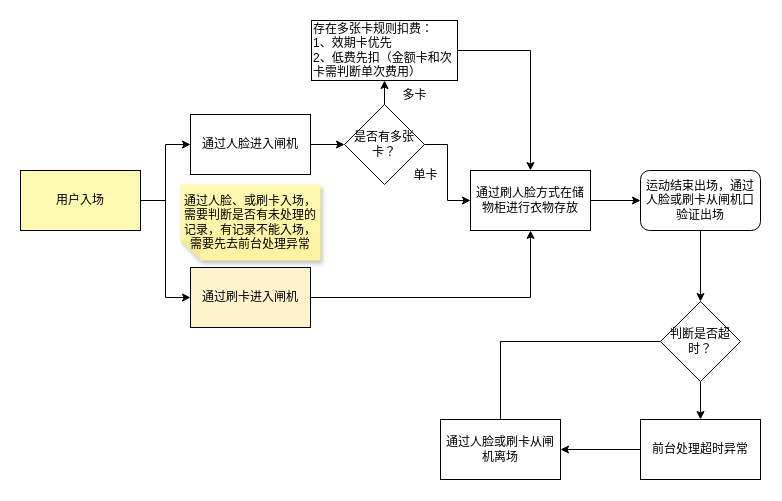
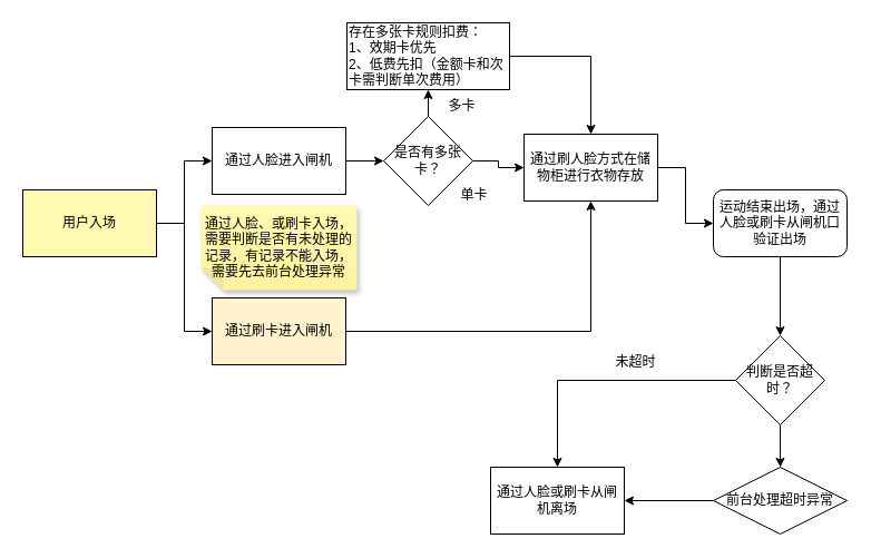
- <mxCell id="8" value="通过刷人脸方式在储物柜进行衣物存放" style="whiteSpace=wrap;html=1;rounded=0;" vertex="1" parent="1"><mxGeometry x="470" y="170" width="120" height="60" as="geometry" /></mxCell>
+ <mxCell id="8" value="通过刷人脸方式在储物柜进行衣物存放" style="whiteSpace=wrap;html=1;rounded=0;" vertex="1" parent="1"><mxGeometry x="470" y="120" width="120" height="60" as="geometry" /></mxCell>
+ <mxCell id="26" value="未超时" style="text;html=1;align=center;verticalAlign=middle;resizable=0;points=[];autosize=1;strokeColor=none;fillColor=none;" vertex="1" parent="1"><mxGeometry x="540" y="310" width="60" height="30" as="geometry" /></mxCell>
- <mxCell id="21" style="edgeStyle=orthogonalEdgeStyle;rounded=0;orthogonalLoop=1;jettySize=auto;html=1;exitX=0;exitY=0.5;exitDx=0;exitDy=0;endArrow=none;" edge="1" parent="1" source="22" target="25"><mxGeometry relative="1" as="geometry" /></mxCell>
+ <mxCell id="21" style="edgeStyle=orthogonalEdgeStyle;rounded=0;orthogonalLoop=1;jettySize=auto;html=1;exitX=0;exitY=0.5;exitDx=0;exitDy=0;" edge="1" parent="1" source="22" target="25"><mxGeometry relative="1" as="geometry" /></mxCell>
- <mxCell id="24" value="前台处理超时异常" style="whiteSpace=wrap;html=1;rounded=0;" vertex="1" parent="1"><mxGeometry x="640" y="419" width="120" height="60" as="geometry" /></mxCell>
+ <mxCell id="24" value="前台处理超时异常" style="rhombus;whiteSpace=wrap;html=1;" vertex="1" parent="1"><mxGeometry x="640" y="419" width="120" height="60" as="geometry" /></mxCell>
